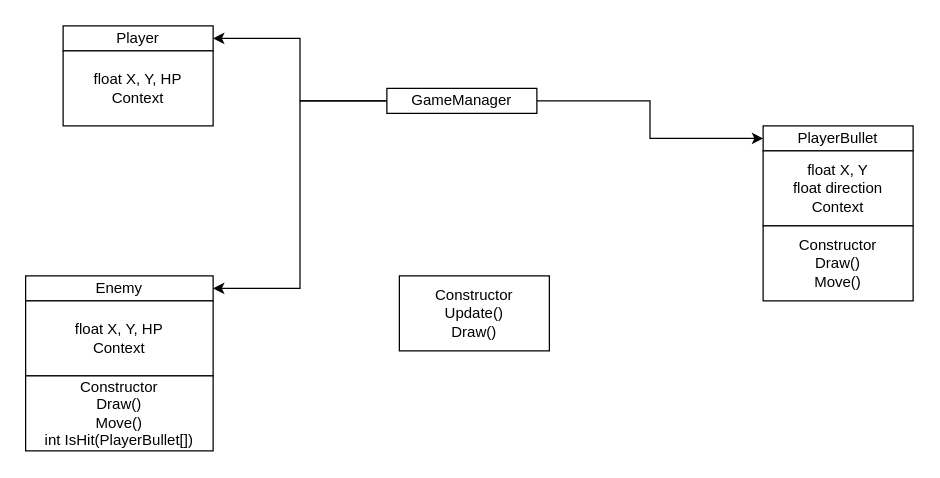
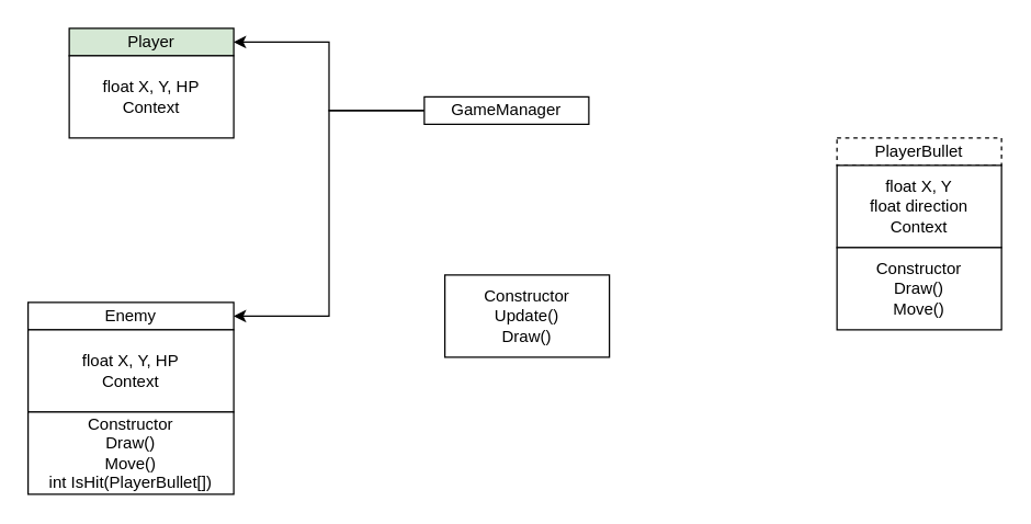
- <mxCell id="7" value="Player" style="rounded=0;whiteSpace=wrap;html=1;" parent="1" vertex="1"><mxGeometry x="50" y="20" width="120" height="20" as="geometry" /></mxCell>
+ <mxCell id="7" value="Player" style="rounded=0;whiteSpace=wrap;html=1;fillColor=#d5e8d4;" parent="1" vertex="1"><mxGeometry x="50" y="20" width="120" height="20" as="geometry" /></mxCell>
- <mxCell id="4" style="edgeStyle=orthogonalEdgeStyle;rounded=0;orthogonalLoop=1;jettySize=auto;html=1;entryX=0;entryY=0.5;entryDx=0;entryDy=0;" parent="1" source="5" target="12" edge="1"><mxGeometry relative="1" as="geometry" /></mxCell>
- <mxCell id="12" value="PlayerBullet" style="rounded=0;whiteSpace=wrap;html=1;" parent="1" vertex="1"><mxGeometry x="610" y="100" width="120" height="20" as="geometry" /></mxCell>
+ <mxCell id="12" value="PlayerBullet" style="rounded=0;whiteSpace=wrap;html=1;dashed=1;" parent="1" vertex="1"><mxGeometry x="610" y="100" width="120" height="20" as="geometry" /></mxCell>
- <mxCell id="6" value="Constructor&lt;br&gt;Update()&lt;br&gt;Draw()" style="rounded=0;whiteSpace=wrap;html=1;" parent="1" vertex="1"><mxGeometry x="319" y="220" width="120" height="60" as="geometry" /></mxCell>
+ <mxCell id="6" value="Constructor&lt;br&gt;Update()&lt;br&gt;Draw()" style="rounded=0;whiteSpace=wrap;html=1;" parent="1" vertex="1"><mxGeometry x="324" y="200" width="120" height="60" as="geometry" /></mxCell>
